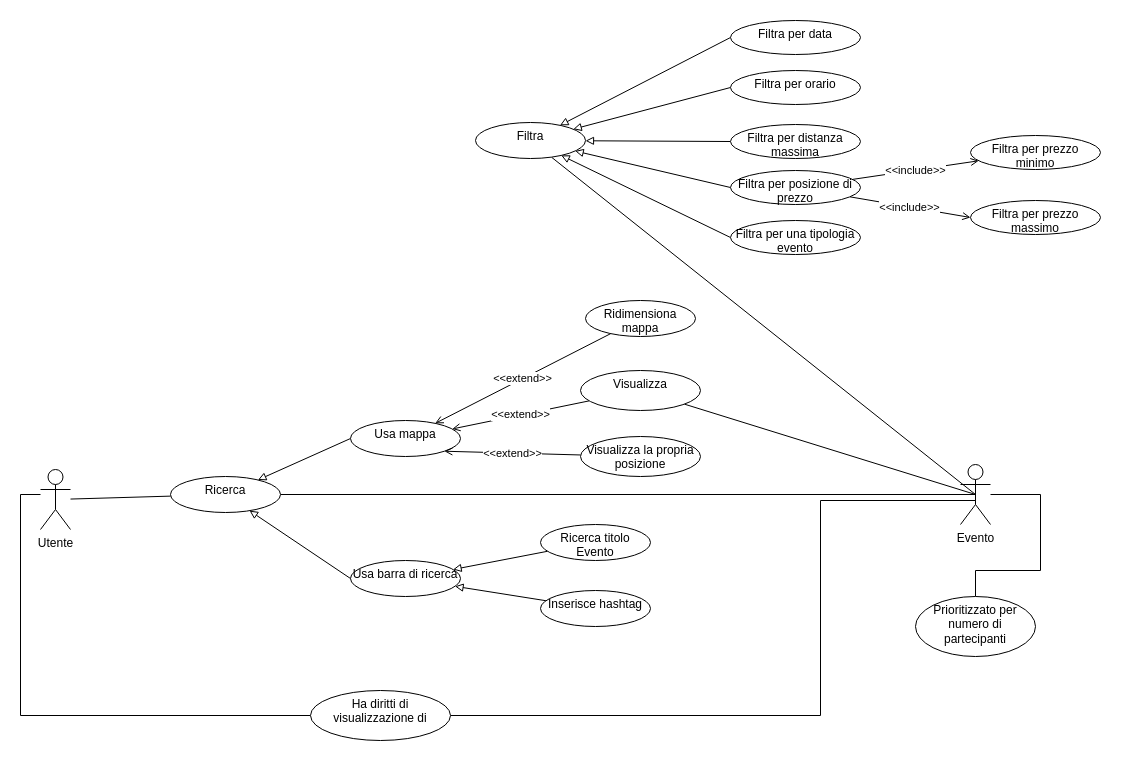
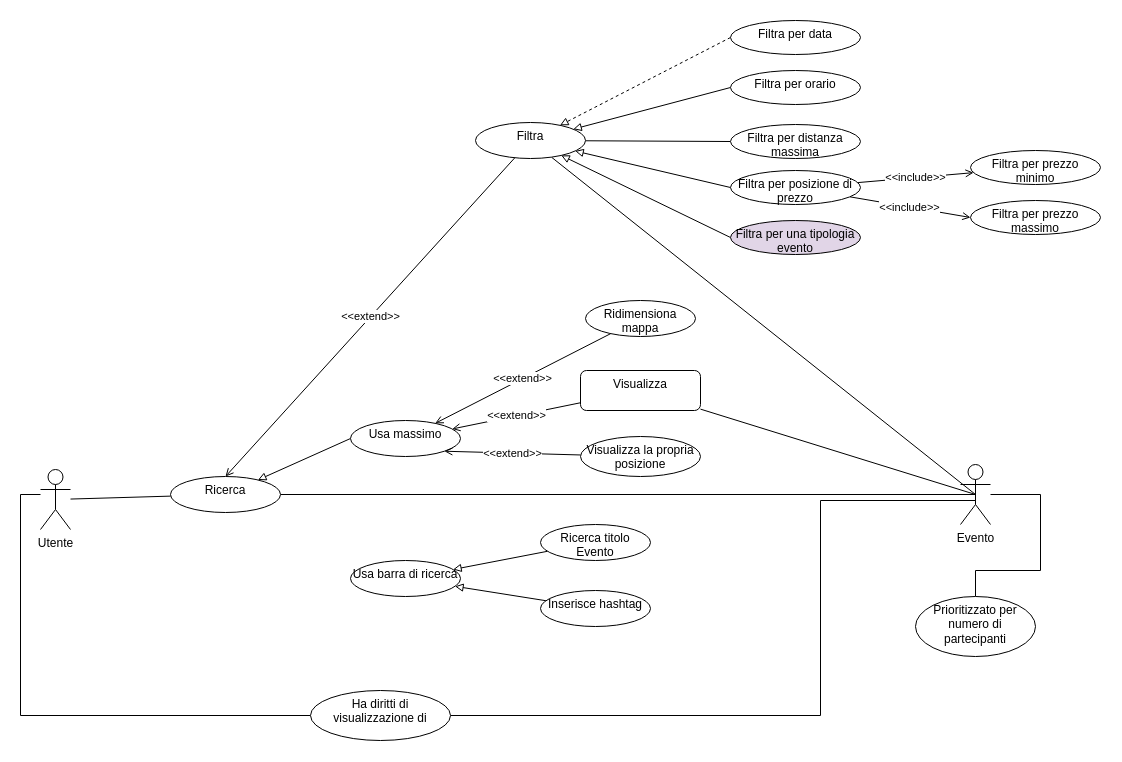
- <mxCell id="24" style="edgeStyle=none;rounded=0;orthogonalLoop=1;jettySize=auto;html=1;fontColor=none;endArrow=block;endFill=0;exitX=0;exitY=0.5;exitDx=0;exitDy=0;" edge="1" parent="1" source="30" target="29"><mxGeometry relative="1" as="geometry" /></mxCell>
+ <mxCell id="24" style="edgeStyle=none;rounded=0;orthogonalLoop=1;jettySize=auto;html=1;fontColor=none;endArrow=block;endFill=0;exitX=0;exitY=0.5;exitDx=0;exitDy=0;dashed=1;" edge="1" parent="1" source="30" target="29"><mxGeometry relative="1" as="geometry" /></mxCell>
- <mxCell id="26" style="edgeStyle=none;rounded=0;orthogonalLoop=1;jettySize=auto;html=1;fontColor=none;endArrow=block;endFill=0;exitX=0;exitY=0.5;exitDx=0;exitDy=0;" edge="1" parent="1" source="32" target="29"><mxGeometry relative="1" as="geometry" /></mxCell>
+ <mxCell id="26" style="edgeStyle=none;rounded=0;orthogonalLoop=1;jettySize=auto;html=1;fontColor=none;endArrow=none;endFill=0;exitX=0;exitY=0.5;exitDx=0;exitDy=0;" edge="1" parent="1" source="32" target="29"><mxGeometry relative="1" as="geometry" /></mxCell>
- <mxCell id="37" value="Filtra per prezzo minimo" style="ellipse;whiteSpace=wrap;html=1;verticalAlign=top;" vertex="1" parent="1"><mxGeometry x="970" y="135" width="130" height="34" as="geometry" /></mxCell>
+ <mxCell id="37" value="Filtra per prezzo minimo" style="ellipse;whiteSpace=wrap;html=1;verticalAlign=top;" vertex="1" parent="1"><mxGeometry x="970" y="150" width="130" height="34" as="geometry" /></mxCell>
- <mxCell id="36" value="Filtra per una tipologia evento" style="ellipse;whiteSpace=wrap;html=1;verticalAlign=top;" vertex="1" parent="1"><mxGeometry x="730" y="220" width="130" height="34" as="geometry" /></mxCell>
+ <mxCell id="36" value="Filtra per una tipologia evento" style="ellipse;whiteSpace=wrap;html=1;verticalAlign=top;fillColor=#e1d5e7;" vertex="1" parent="1"><mxGeometry x="730" y="220" width="130" height="34" as="geometry" /></mxCell>
+ <mxCell id="22" value="&amp;lt;&amp;lt;extend&amp;gt;&amp;gt;" style="edgeStyle=none;rounded=0;orthogonalLoop=1;jettySize=auto;html=1;entryX=0.5;entryY=0;entryDx=0;entryDy=0;fontColor=none;endArrow=open;endFill=0;" edge="1" parent="1" source="29" target="8"><mxGeometry relative="1" as="geometry" /></mxCell>
- <mxCell id="21" value="Visualizza" style="ellipse;whiteSpace=wrap;html=1;verticalAlign=top;" vertex="1" parent="1"><mxGeometry x="580" y="370" width="120" height="40" as="geometry" /></mxCell>
+ <mxCell id="21" value="Visualizza" style="whiteSpace=wrap;html=1;verticalAlign=top;rounded=1;" vertex="1" parent="1"><mxGeometry x="580" y="370" width="120" height="40" as="geometry" /></mxCell>
- <mxCell id="12" value="Usa mappa" style="ellipse;whiteSpace=wrap;html=1;verticalAlign=top;" vertex="1" parent="1"><mxGeometry x="350" y="420" width="110" height="36" as="geometry" /></mxCell>
+ <mxCell id="12" value="Usa massimo" style="ellipse;whiteSpace=wrap;html=1;verticalAlign=top;" vertex="1" parent="1"><mxGeometry x="350" y="420" width="110" height="36" as="geometry" /></mxCell>
- <mxCell id="7" style="edgeStyle=none;rounded=0;orthogonalLoop=1;jettySize=auto;html=1;endArrow=block;endFill=0;exitX=0;exitY=0.5;exitDx=0;exitDy=0;" edge="1" parent="1" source="15" target="8"><mxGeometry relative="1" as="geometry" /></mxCell>
